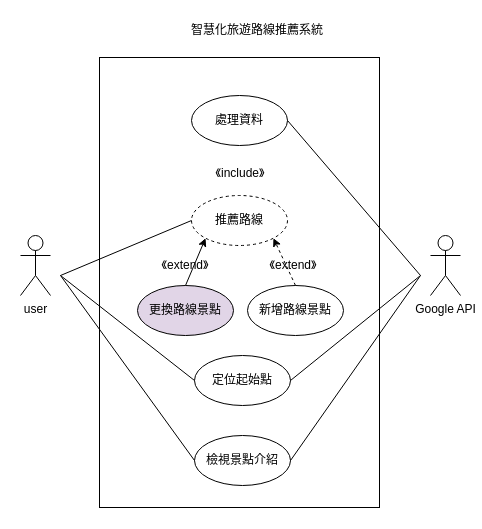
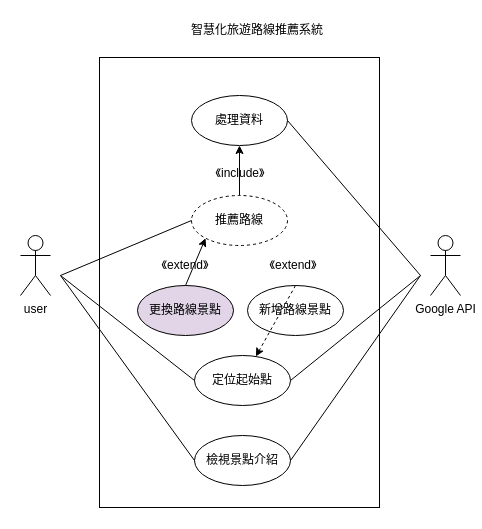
+ <mxCell id="4" style="edgeStyle=orthogonalEdgeStyle;rounded=0;orthogonalLoop=1;jettySize=auto;html=1;exitX=0.5;exitY=0;exitDx=0;exitDy=0;entryX=0.5;entryY=1;entryDx=0;entryDy=0;" edge="1" parent="1" source="5" target="16"><mxGeometry relative="1" as="geometry" /></mxCell>
- <mxCell id="11" value="" style="endArrow=classic;html=1;exitX=0.5;exitY=0;exitDx=0;exitDy=0;entryX=1;entryY=1;entryDx=0;entryDy=0;dashed=1;" parent="1" source="8" target="5" edge="1"><mxGeometry width="50" height="50" relative="1" as="geometry"><mxPoint x="185" y="295" as="sourcePoint" /><mxPoint x="215.059" y="247.678" as="targetPoint" /></mxGeometry></mxCell>
+ <mxCell id="11" value="" style="endArrow=classic;html=1;exitX=0.5;exitY=0;exitDx=0;exitDy=0;dashed=1;" parent="1" source="8" target="3" edge="1"><mxGeometry width="50" height="50" relative="1" as="geometry"><mxPoint x="185" y="295" as="sourcePoint" /><mxPoint x="215.059" y="247.678" as="targetPoint" /></mxGeometry></mxCell>
